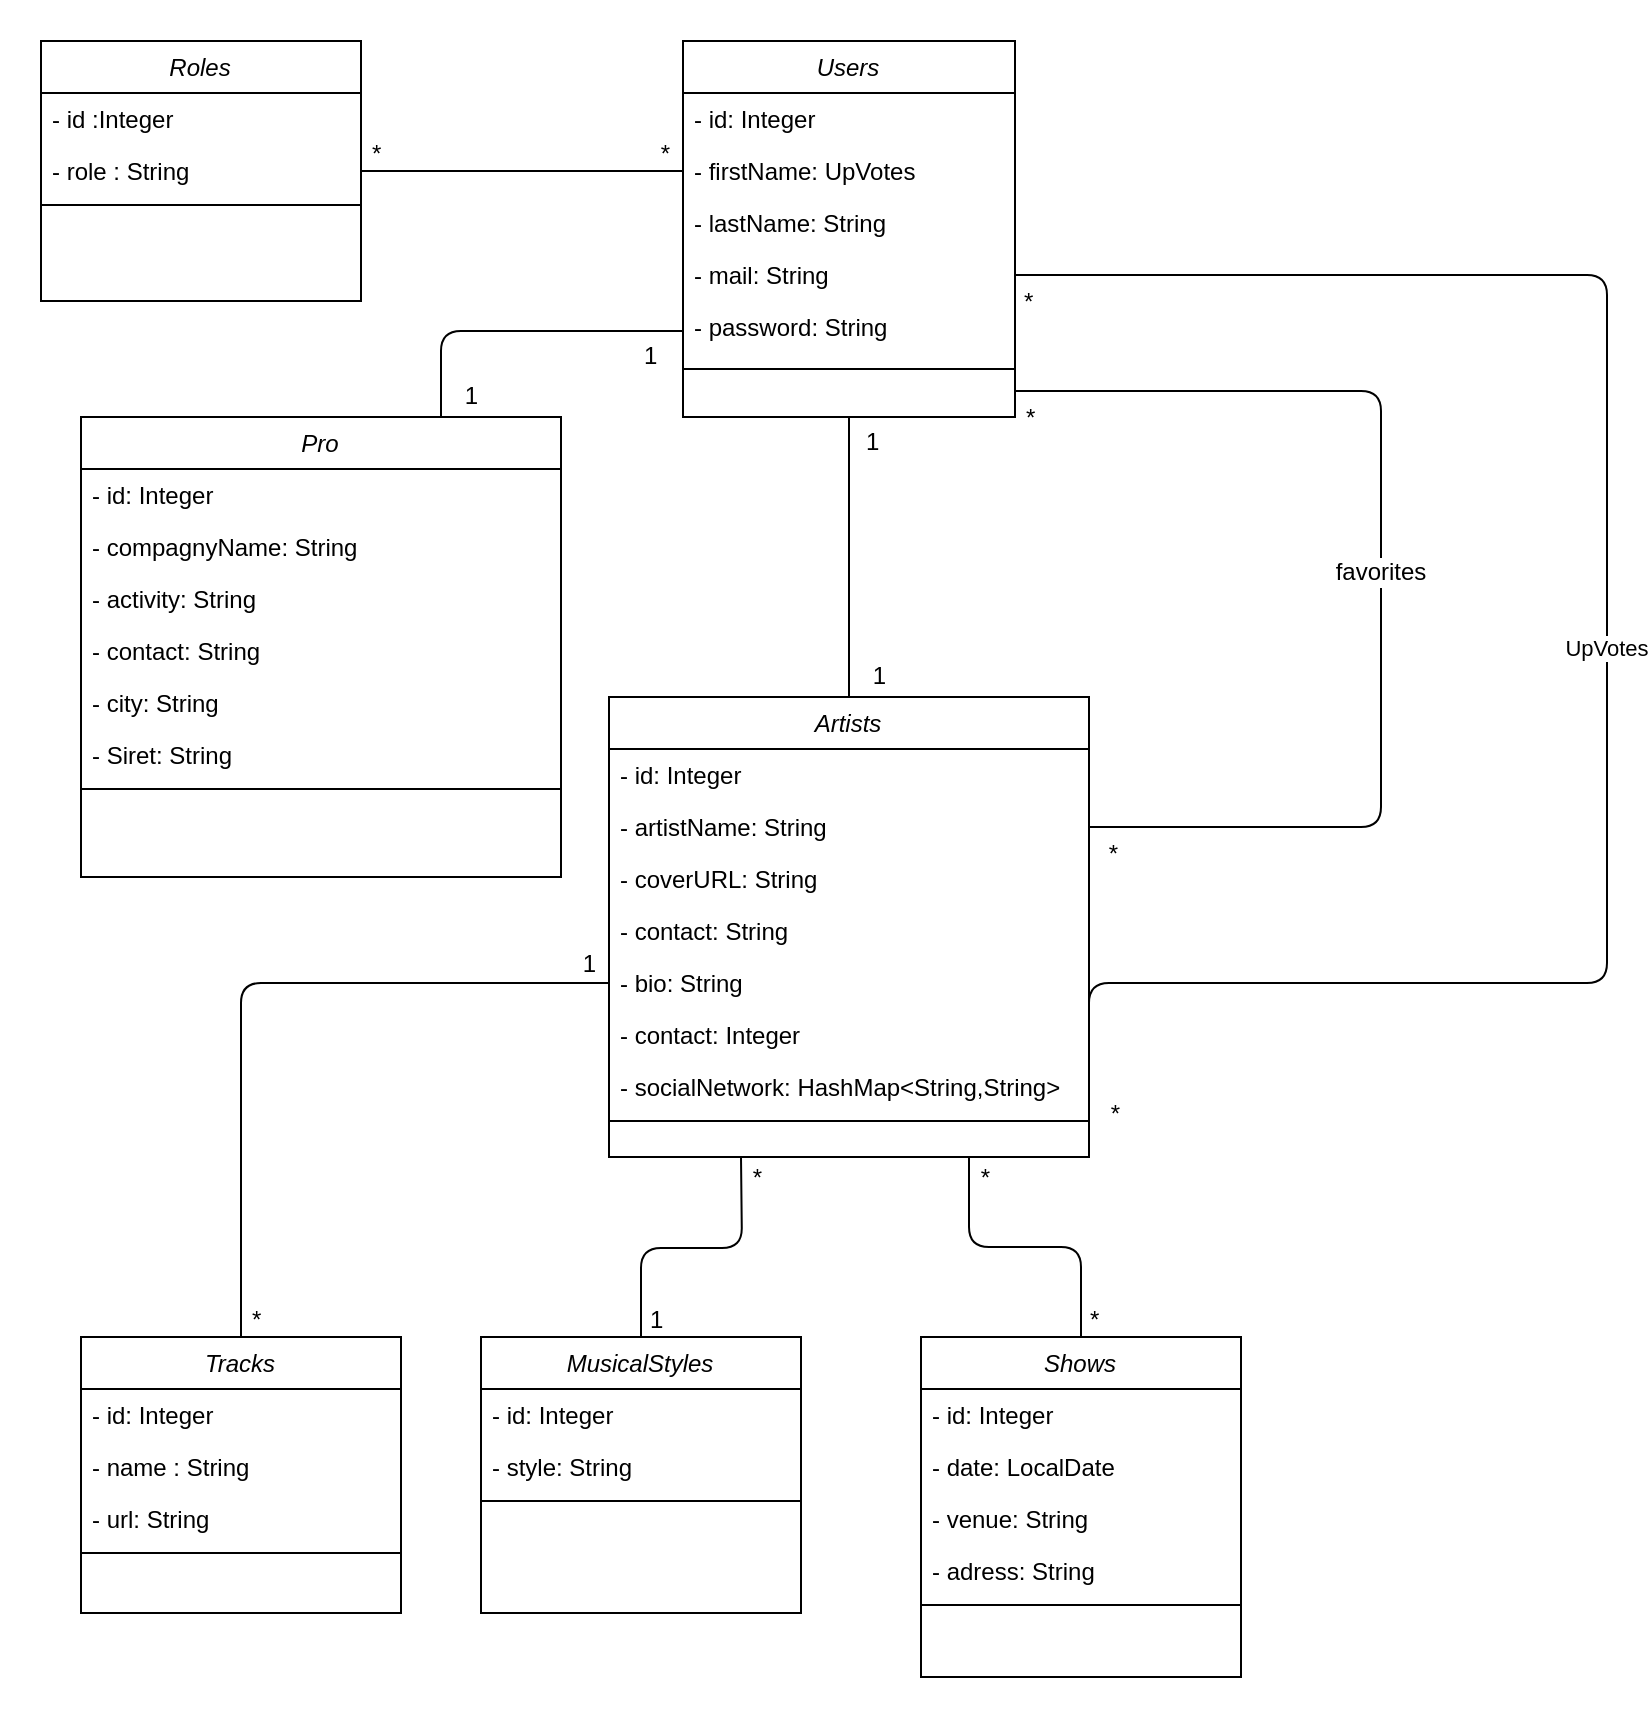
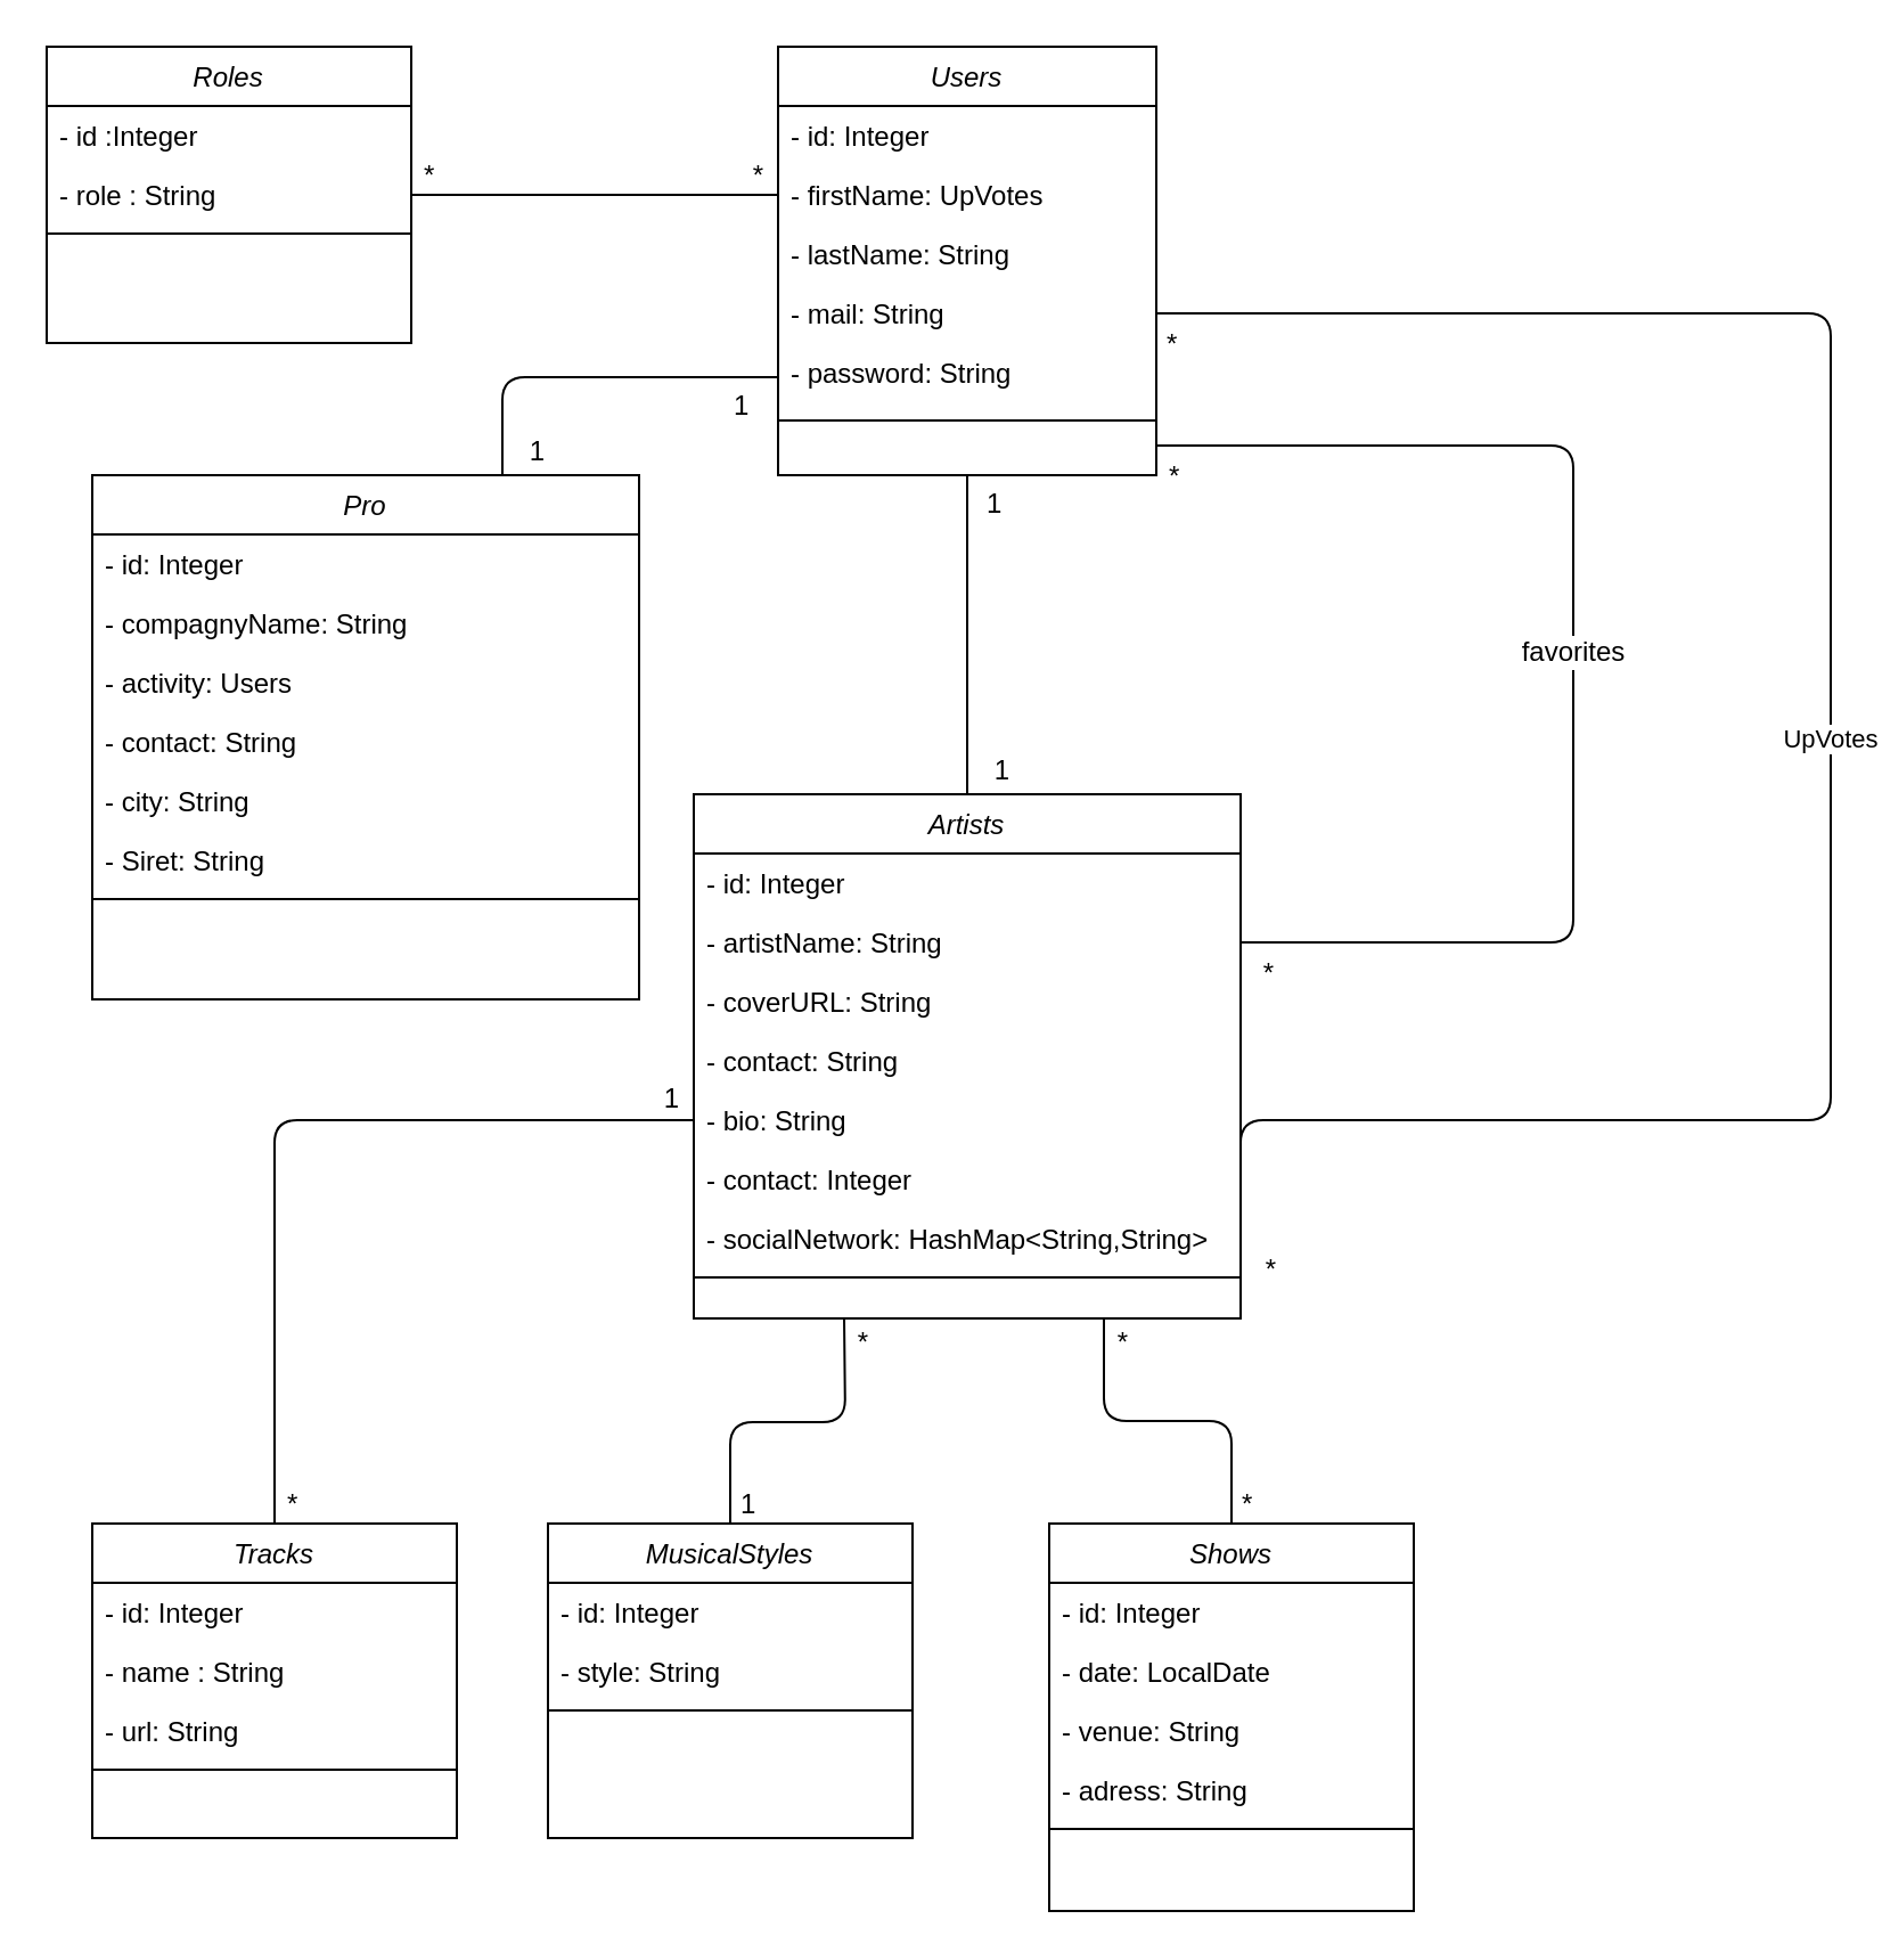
- <mxCell id="61" value="- activity: String" style="text;align=left;verticalAlign=top;spacingLeft=4;spacingRight=4;overflow=hidden;rotatable=0;points=[[0,0.5],[1,0.5]];portConstraint=eastwest;rounded=0;shadow=0;html=0;" parent="58" vertex="1"><mxGeometry y="78" width="240" height="26" as="geometry" /></mxCell>
+ <mxCell id="61" value="- activity: Users" style="text;align=left;verticalAlign=top;spacingLeft=4;spacingRight=4;overflow=hidden;rotatable=0;points=[[0,0.5],[1,0.5]];portConstraint=eastwest;rounded=0;shadow=0;html=0;" parent="58" vertex="1"><mxGeometry y="78" width="240" height="26" as="geometry" /></mxCell>
